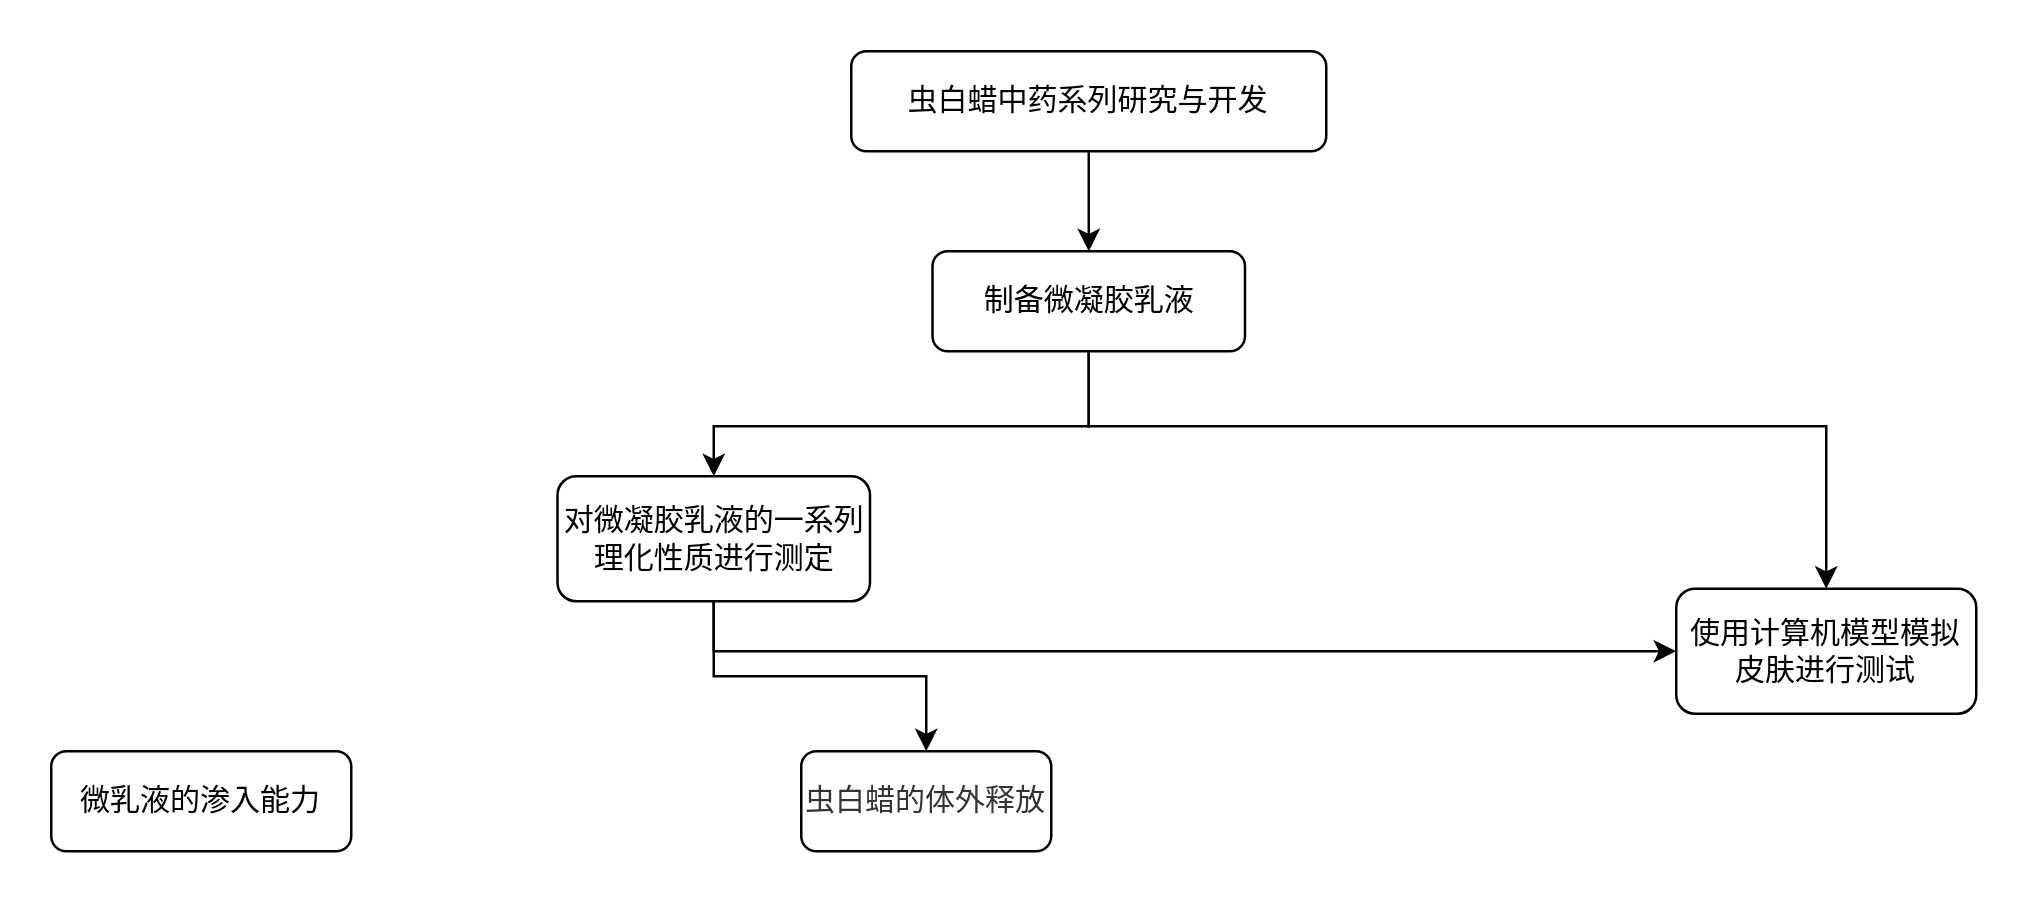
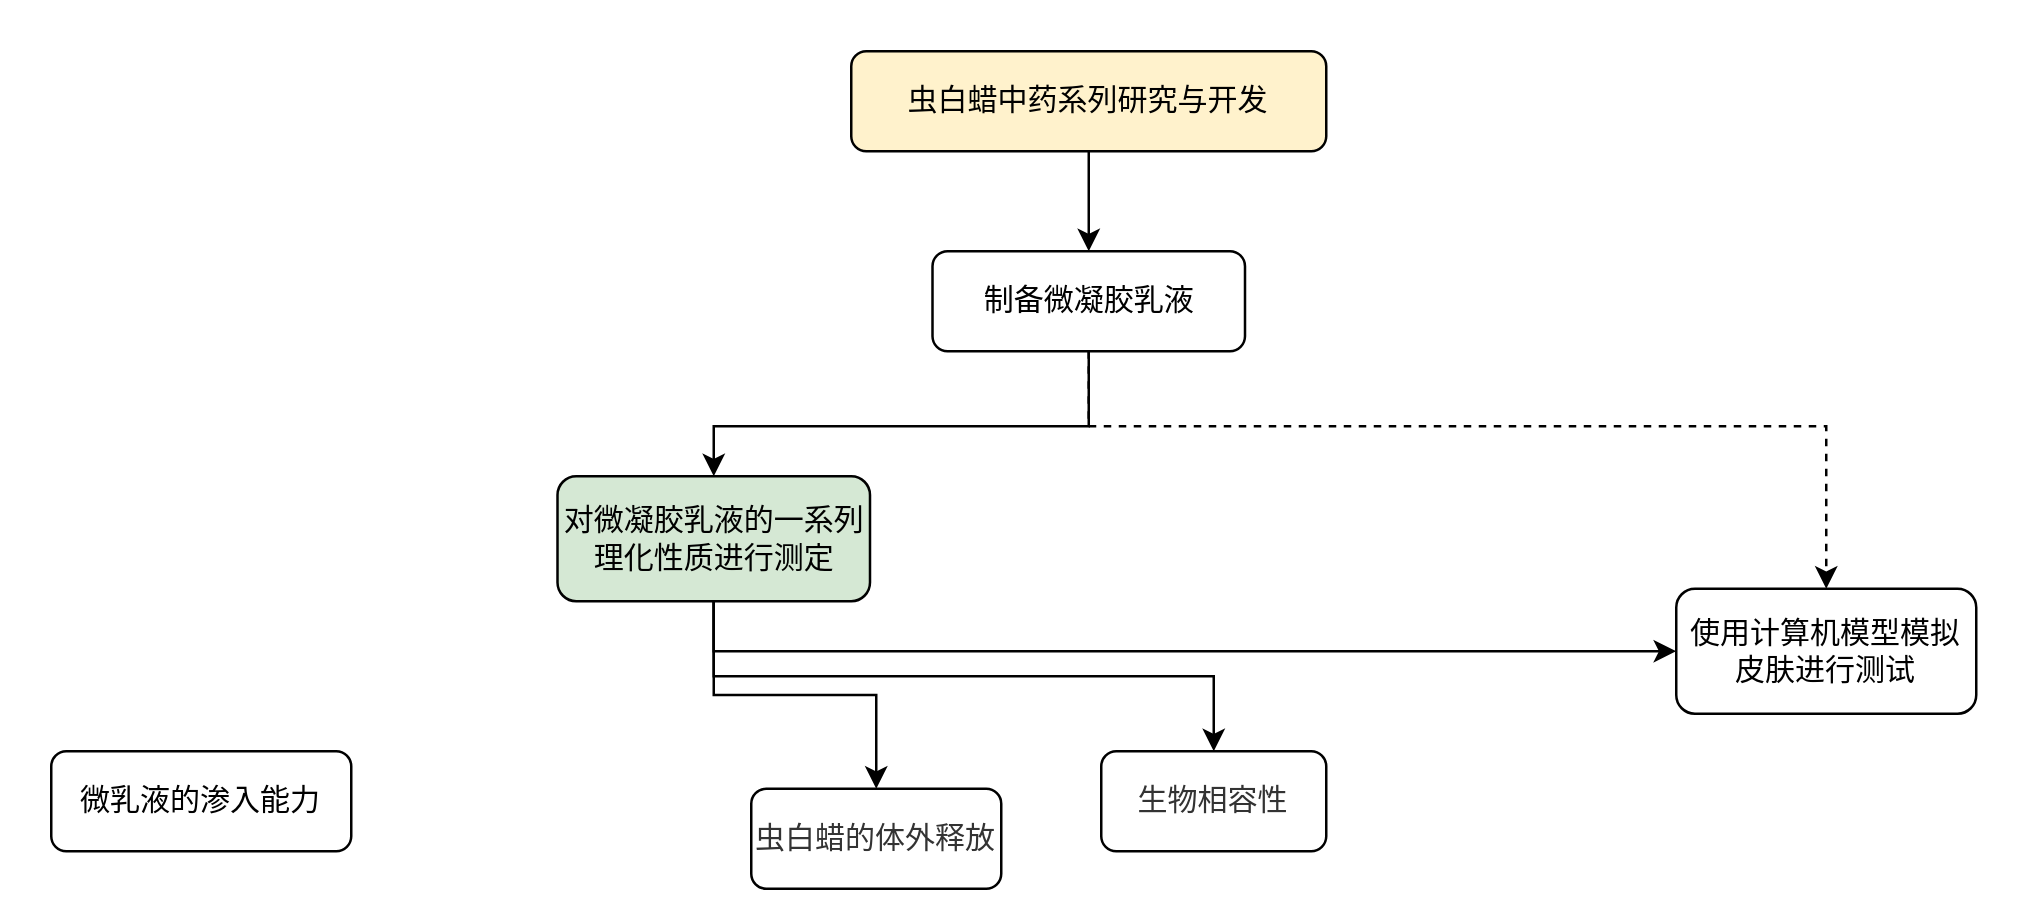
- <mxCell id="2" value="&lt;font style=&quot;vertical-align: inherit&quot;&gt;&lt;font style=&quot;vertical-align: inherit&quot;&gt;虫白蜡中药系列研究与开发&lt;/font&gt;&lt;/font&gt;" style="rounded=1;whiteSpace=wrap;html=1;" vertex="1" parent="1"><mxGeometry x="340" y="20" width="190" height="40" as="geometry" /></mxCell>
+ <mxCell id="2" value="&lt;font style=&quot;vertical-align: inherit&quot;&gt;&lt;font style=&quot;vertical-align: inherit&quot;&gt;虫白蜡中药系列研究与开发&lt;/font&gt;&lt;/font&gt;" style="rounded=1;whiteSpace=wrap;html=1;fillColor=#fff2cc;" vertex="1" parent="1"><mxGeometry x="340" y="20" width="190" height="40" as="geometry" /></mxCell>
- <mxCell id="5" style="edgeStyle=orthogonalEdgeStyle;rounded=0;orthogonalLoop=1;jettySize=auto;html=1;exitX=0.5;exitY=1;exitDx=0;exitDy=0;entryX=0.5;entryY=0;entryDx=0;entryDy=0;fontFamily=Helvetica;fontSize=12;" edge="1" parent="1" source="6" target="14"><mxGeometry relative="1" as="geometry"><Array as="points"><mxPoint x="435" y="170" /><mxPoint x="730" y="170" /></Array></mxGeometry></mxCell>
+ <mxCell id="5" style="edgeStyle=orthogonalEdgeStyle;rounded=0;orthogonalLoop=1;jettySize=auto;html=1;exitX=0.5;exitY=1;exitDx=0;exitDy=0;entryX=0.5;entryY=0;entryDx=0;entryDy=0;fontFamily=Helvetica;fontSize=12;dashed=1;" edge="1" parent="1" source="6" target="14"><mxGeometry relative="1" as="geometry"><Array as="points"><mxPoint x="435" y="170" /><mxPoint x="730" y="170" /></Array></mxGeometry></mxCell>
- <mxCell id="10" value="&lt;font style=&quot;vertical-align: inherit&quot;&gt;&lt;font style=&quot;vertical-align: inherit&quot;&gt;对微凝胶乳液的一系列理化性质进行测定&lt;/font&gt;&lt;/font&gt;" style="rounded=1;whiteSpace=wrap;html=1;" vertex="1" parent="1"><mxGeometry x="222.5" y="190" width="125" height="50" as="geometry" /></mxCell>
+ <mxCell id="10" value="&lt;font style=&quot;vertical-align: inherit&quot;&gt;&lt;font style=&quot;vertical-align: inherit&quot;&gt;对微凝胶乳液的一系列理化性质进行测定&lt;/font&gt;&lt;/font&gt;" style="rounded=1;whiteSpace=wrap;html=1;fillColor=#d5e8d4;" vertex="1" parent="1"><mxGeometry x="222.5" y="190" width="125" height="50" as="geometry" /></mxCell>
+ <mxCell id="9" style="edgeStyle=orthogonalEdgeStyle;rounded=0;orthogonalLoop=1;jettySize=auto;html=1;exitX=0.5;exitY=1;exitDx=0;exitDy=0;fontFamily=Helvetica;fontSize=12;" edge="1" parent="1" source="10" target="13"><mxGeometry relative="1" as="geometry" /></mxCell>
- <mxCell id="12" value="&lt;p style=&quot;box-sizing: border-box ; margin-top: 1rem ; margin-bottom: 1rem ; position: relative ; color: rgb(51 , 51 , 51)&quot;&gt;&lt;span class=&quot;md-plain md-expand&quot; style=&quot;box-sizing: border-box&quot;&gt;&lt;font style=&quot;font-size: 12px&quot;&gt;虫白蜡的体外释放&lt;/font&gt;&lt;/span&gt;&lt;/p&gt;" style="rounded=1;whiteSpace=wrap;html=1;fontFamily=Helvetica;fontSize=12;" vertex="1" parent="1"><mxGeometry x="320" y="300" width="100" height="40" as="geometry" /></mxCell>
+ <mxCell id="12" value="&lt;p style=&quot;box-sizing: border-box ; margin-top: 1rem ; margin-bottom: 1rem ; position: relative ; color: rgb(51 , 51 , 51)&quot;&gt;&lt;span class=&quot;md-plain md-expand&quot; style=&quot;box-sizing: border-box&quot;&gt;&lt;font style=&quot;font-size: 12px&quot;&gt;虫白蜡的体外释放&lt;/font&gt;&lt;/span&gt;&lt;/p&gt;" style="rounded=1;whiteSpace=wrap;html=1;fontFamily=Helvetica;fontSize=12;" vertex="1" parent="1"><mxGeometry x="300" y="315" width="100" height="40" as="geometry" /></mxCell>
+ <mxCell id="13" value="&lt;p style=&quot;box-sizing: border-box ; margin-top: 1rem ; margin-bottom: 1rem ; font-family: &amp;#34;lm roman 10&amp;#34; , ; position: relative ; color: rgb(51 , 51 , 51)&quot;&gt;&lt;span class=&quot;md-plain md-expand&quot; style=&quot;box-sizing: border-box&quot;&gt;&lt;font style=&quot;font-size: 12px&quot;&gt;生物相容性&lt;/font&gt;&lt;/span&gt;&lt;/p&gt;" style="rounded=1;whiteSpace=wrap;html=1;fontFamily=Helvetica;fontSize=12;" vertex="1" parent="1"><mxGeometry x="440" y="300" width="90" height="40" as="geometry" /></mxCell>
